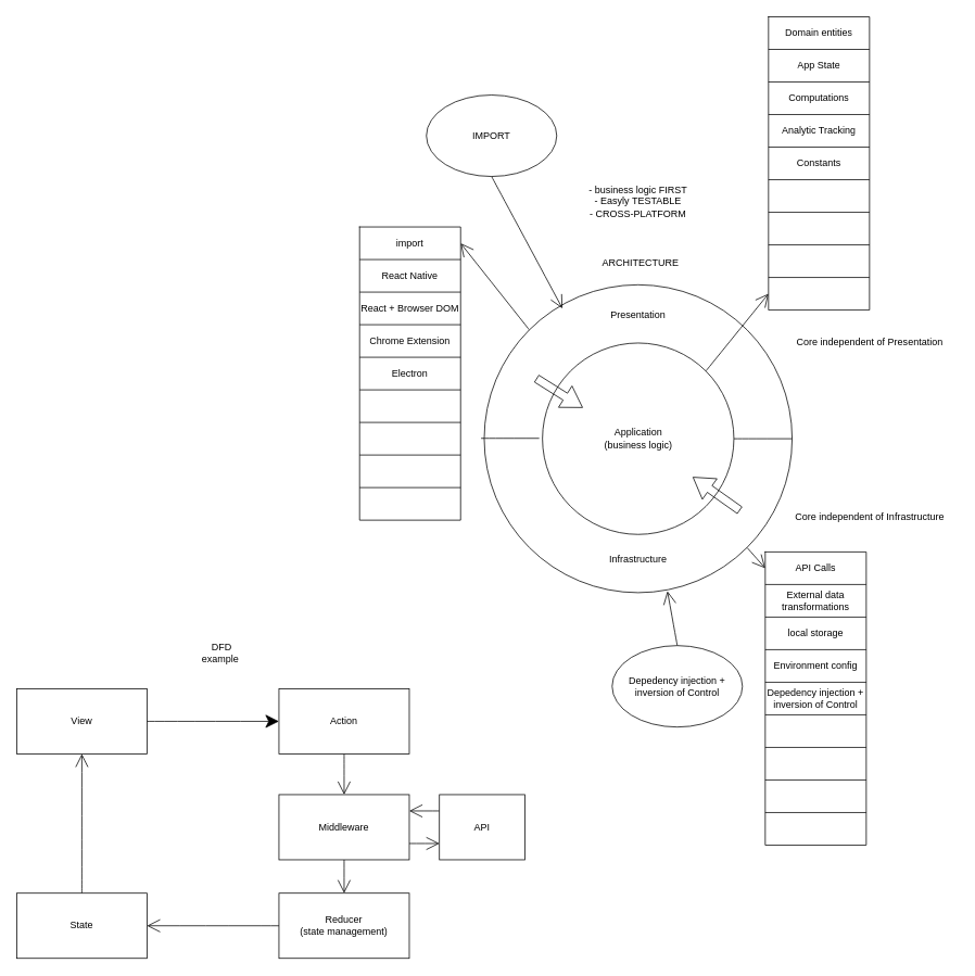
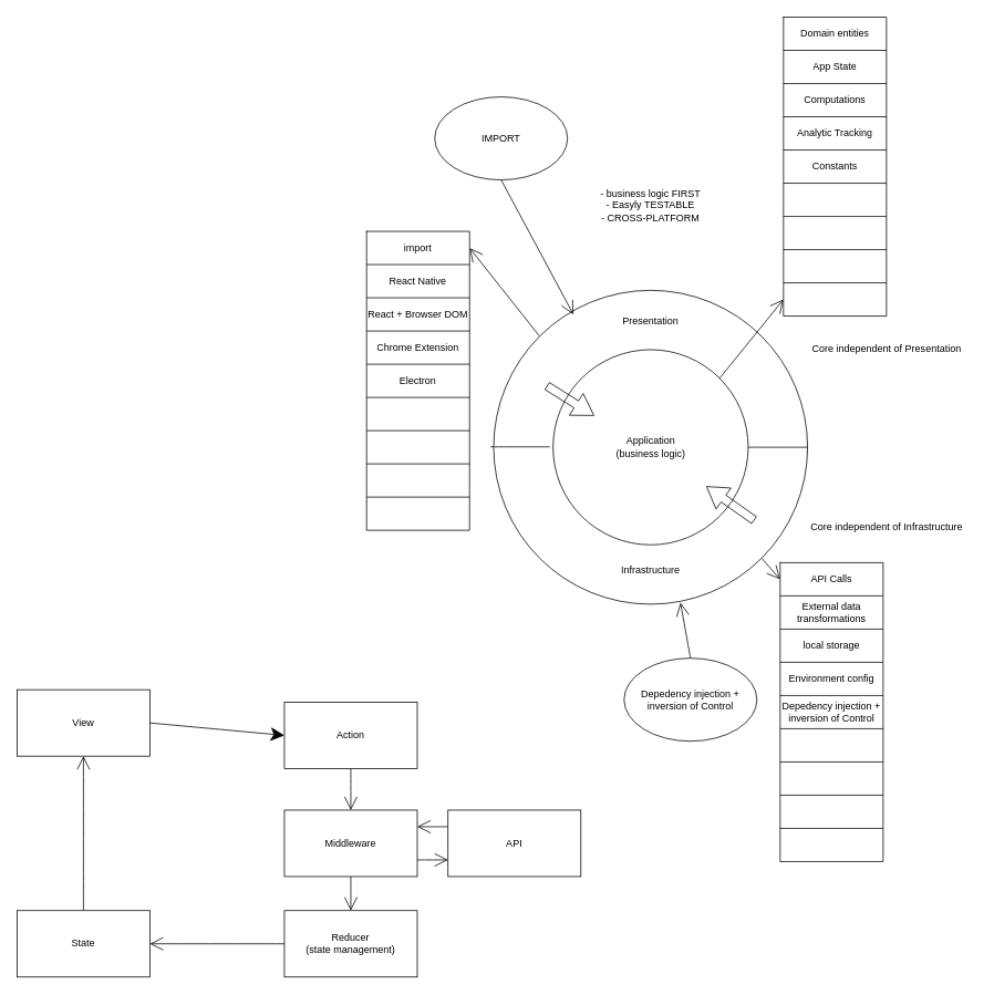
- <mxCell id="13" value="ARCHITECTURE" style="text;strokeColor=none;fillColor=none;html=1;align=center;verticalAlign=middle;whiteSpace=wrap;rounded=0;" vertex="1" parent="1"><mxGeometry x="702" y="308" width="168" height="30" as="geometry" /></mxCell>
- <mxCell id="78" value="DFD example&amp;nbsp;" style="text;strokeColor=none;fillColor=none;html=1;align=center;verticalAlign=middle;whiteSpace=wrap;rounded=0;" vertex="1" parent="1"><mxGeometry x="242" y="786" width="60" height="30" as="geometry" /></mxCell>
- <mxCell id="80" value="View" style="rounded=0;whiteSpace=wrap;html=1;" vertex="1" parent="1"><mxGeometry x="20" y="845" width="160" height="80" as="geometry" /></mxCell>
+ <mxCell id="80" value="View" style="rounded=0;whiteSpace=wrap;html=1;" vertex="1" parent="1"><mxGeometry x="20" y="830" width="160" height="80" as="geometry" /></mxCell>
- <mxCell id="91" value="API" style="rounded=0;whiteSpace=wrap;html=1;" vertex="1" parent="1"><mxGeometry x="539" y="975" width="105" height="80" as="geometry" /></mxCell>
+ <mxCell id="91" value="API" style="rounded=0;whiteSpace=wrap;html=1;" vertex="1" parent="1"><mxGeometry x="539" y="975" width="160" height="80" as="geometry" /></mxCell>
